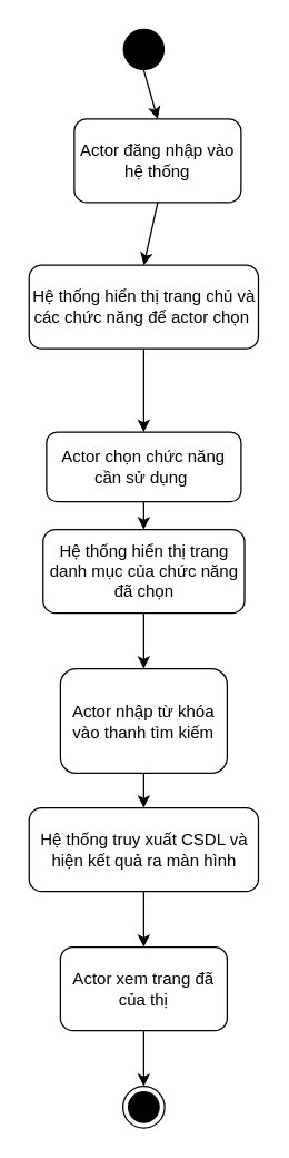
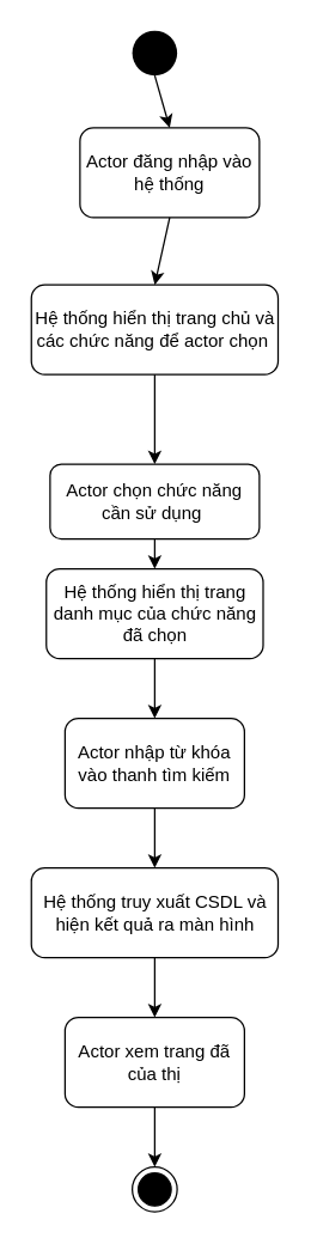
- <mxCell id="8" value="Actor nhập từ khóa vào thanh tìm kiếm" style="rounded=1;whiteSpace=wrap;html=1;" parent="1" vertex="1"><mxGeometry x="43" y="480" width="120" height="75" as="geometry" /></mxCell>
+ <mxCell id="8" value="Actor nhập từ khóa vào thanh tìm kiếm" style="rounded=1;whiteSpace=wrap;html=1;" parent="1" vertex="1"><mxGeometry x="43" y="480" width="120" height="60" as="geometry" /></mxCell>
